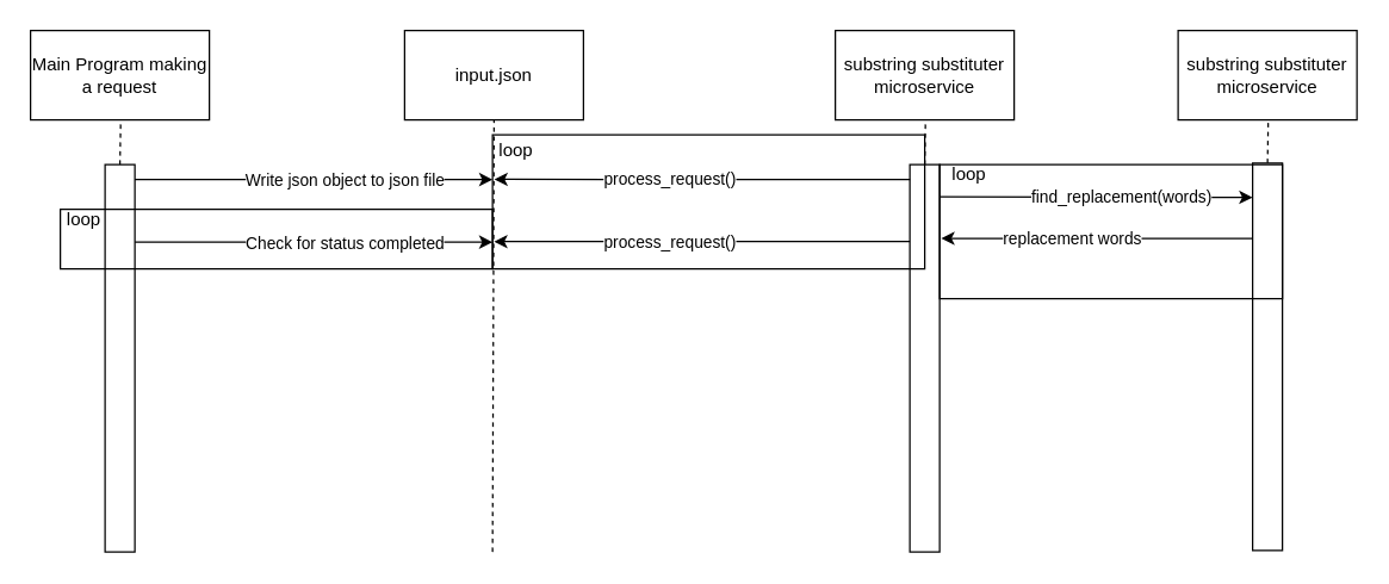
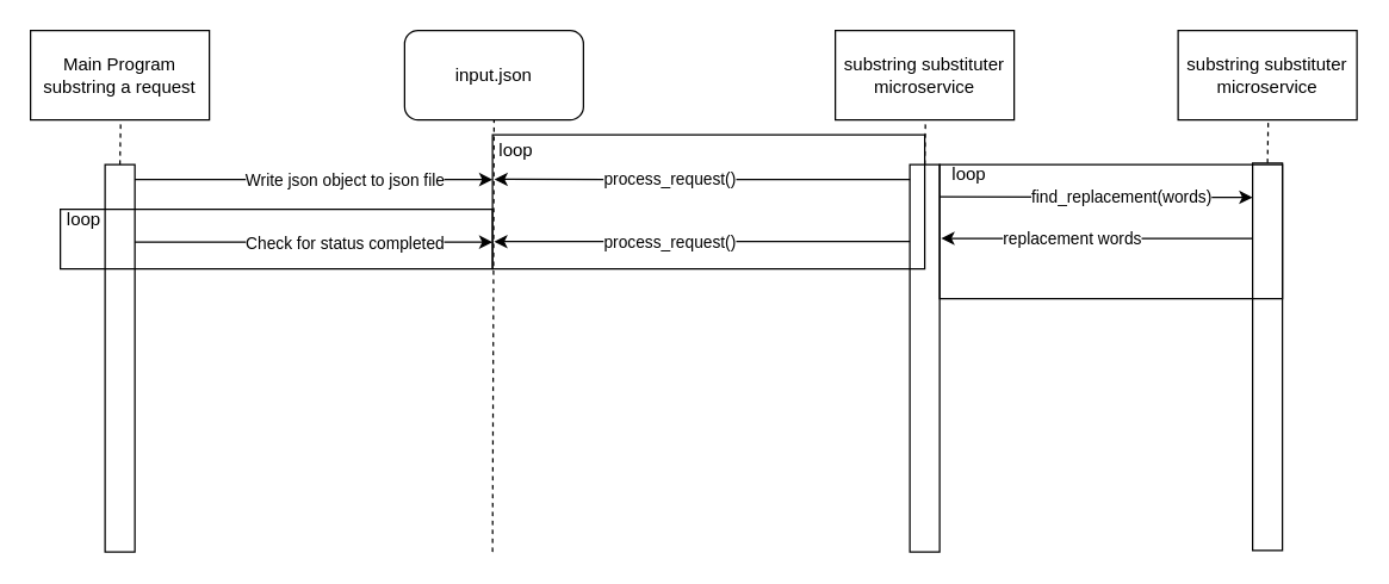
- <mxCell id="2" value="Main Program making a request" style="rounded=0;whiteSpace=wrap;html=1;" vertex="1" parent="1"><mxGeometry x="20" y="20" width="120" height="60" as="geometry" /></mxCell>
+ <mxCell id="2" value="Main Program substring a request" style="rounded=0;whiteSpace=wrap;html=1;" vertex="1" parent="1"><mxGeometry x="20" y="20" width="120" height="60" as="geometry" /></mxCell>
- <mxCell id="3" value="input.json" style="rounded=0;whiteSpace=wrap;html=1;" vertex="1" parent="1"><mxGeometry x="271" y="20" width="120" height="60" as="geometry" /></mxCell>
+ <mxCell id="3" value="input.json" style="whiteSpace=wrap;html=1;rounded=1;" vertex="1" parent="1"><mxGeometry x="271" y="20" width="120" height="60" as="geometry" /></mxCell>
